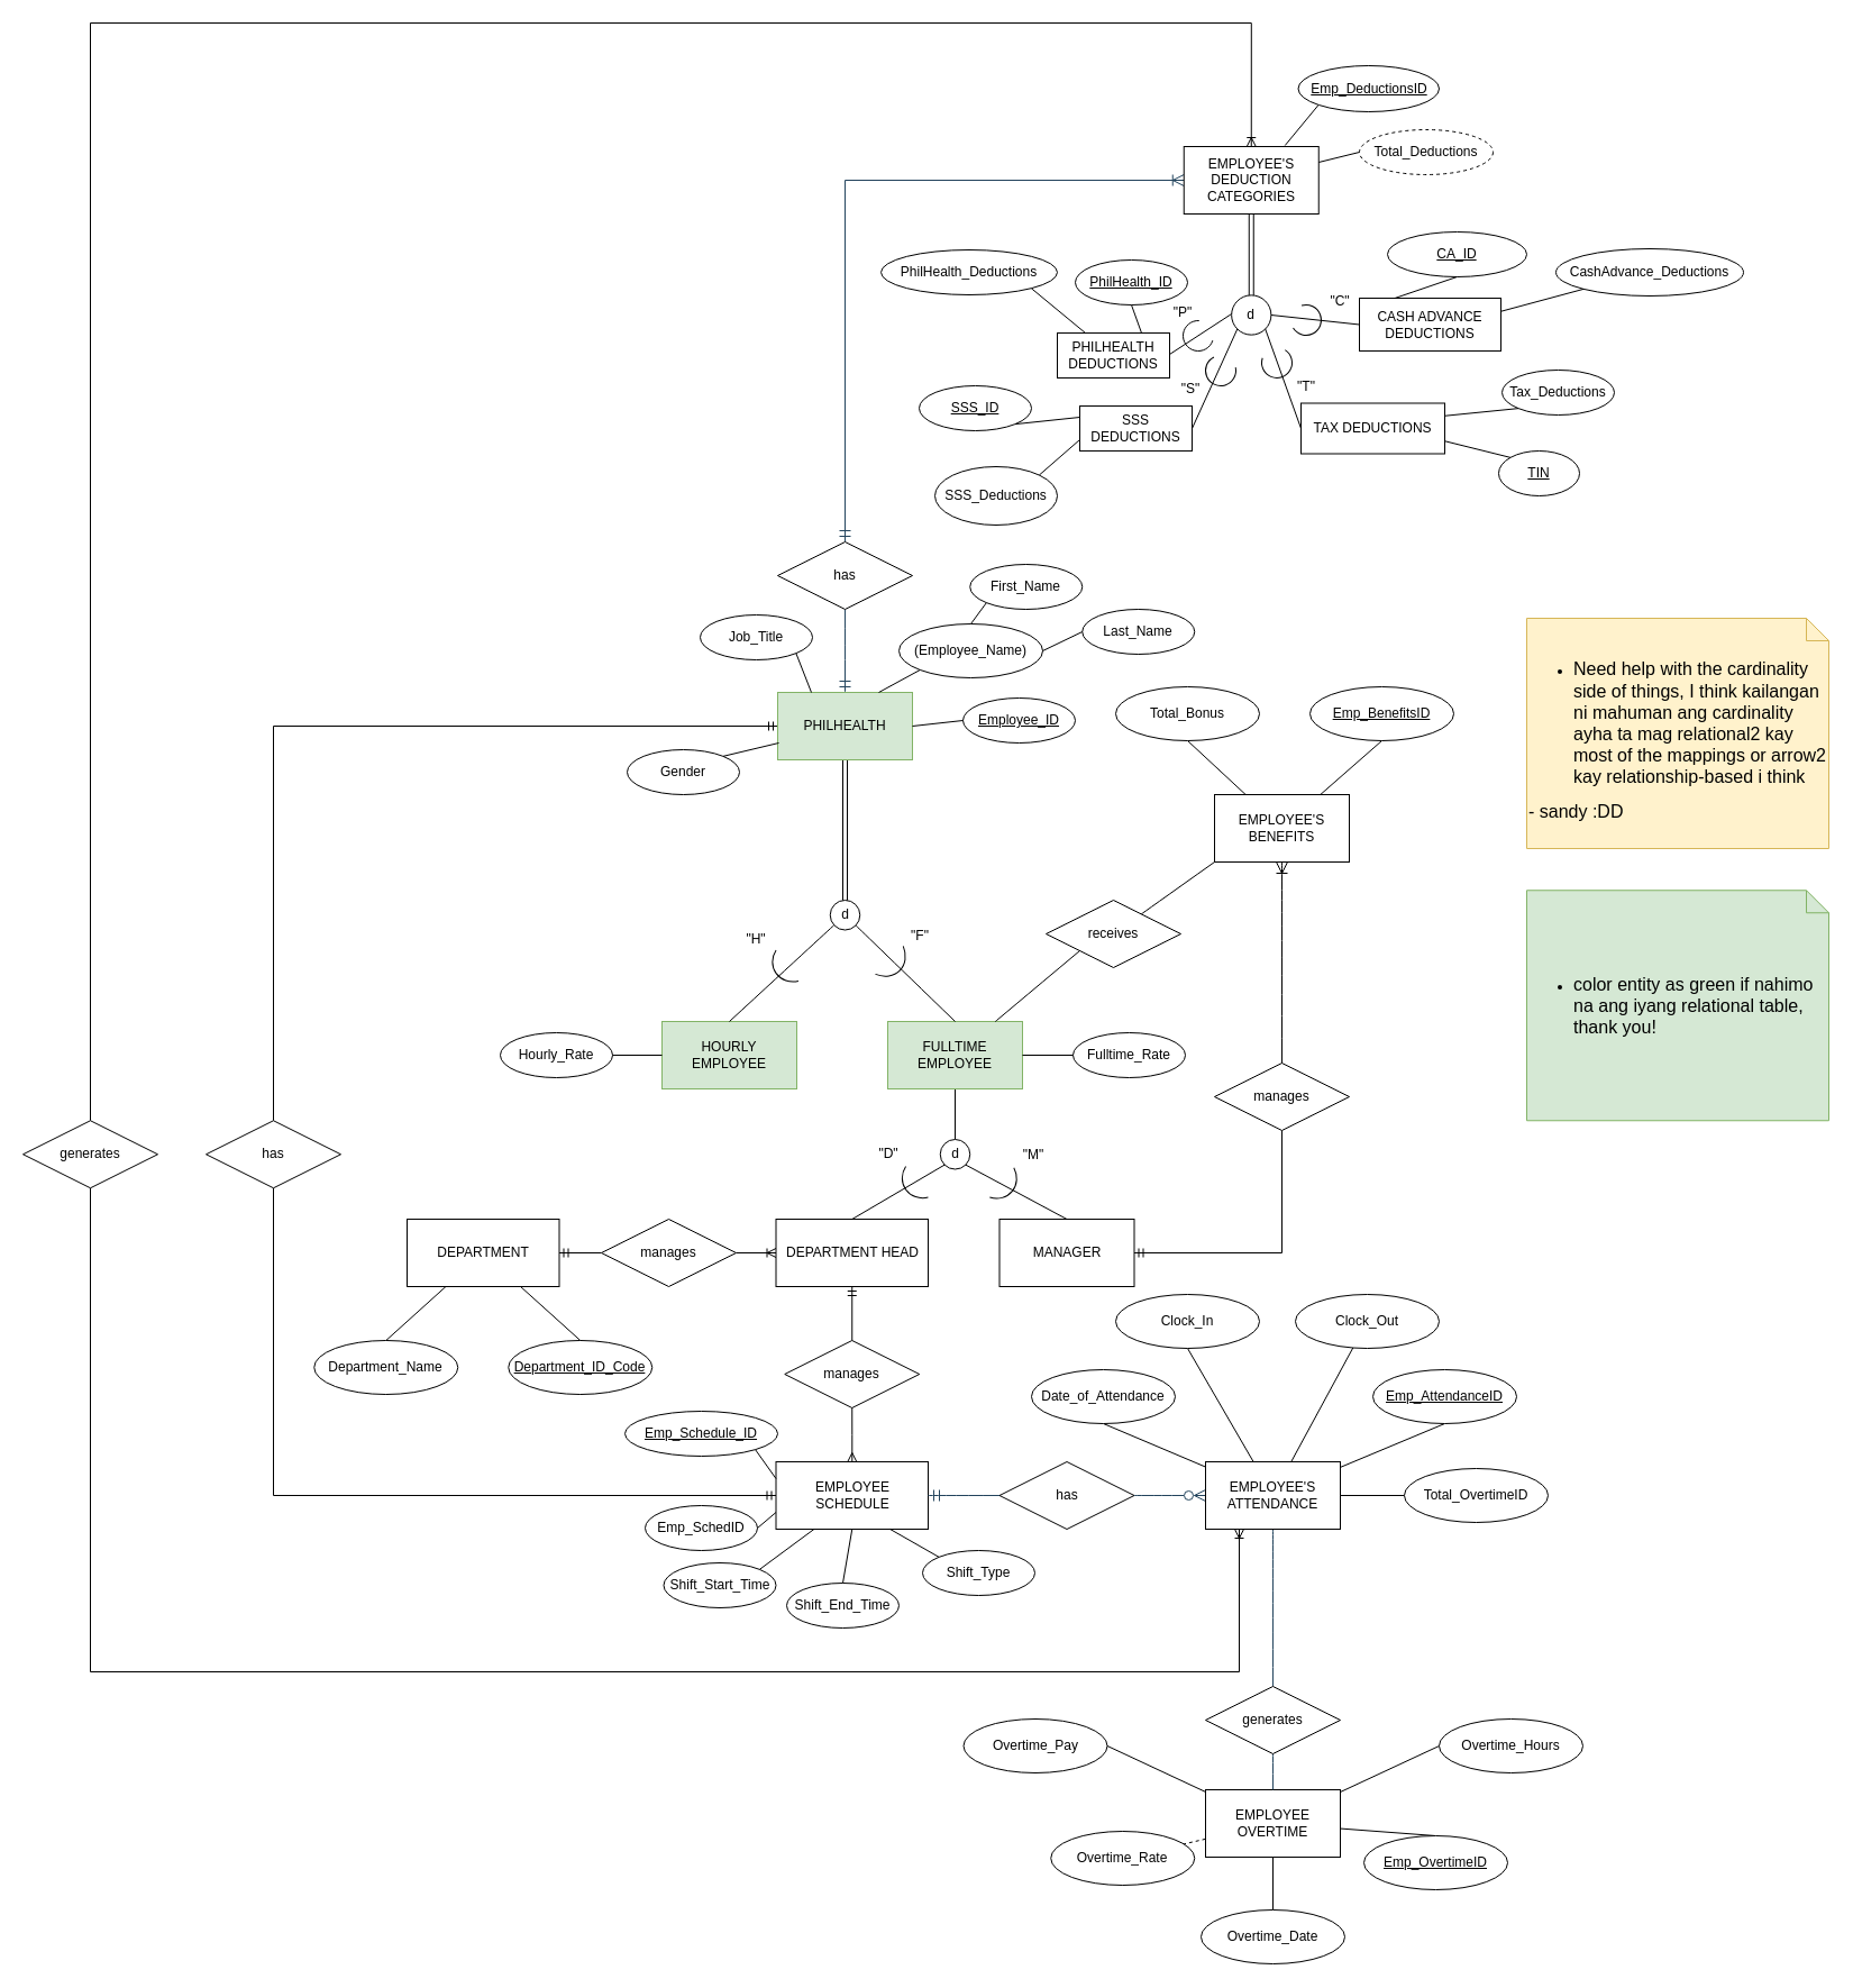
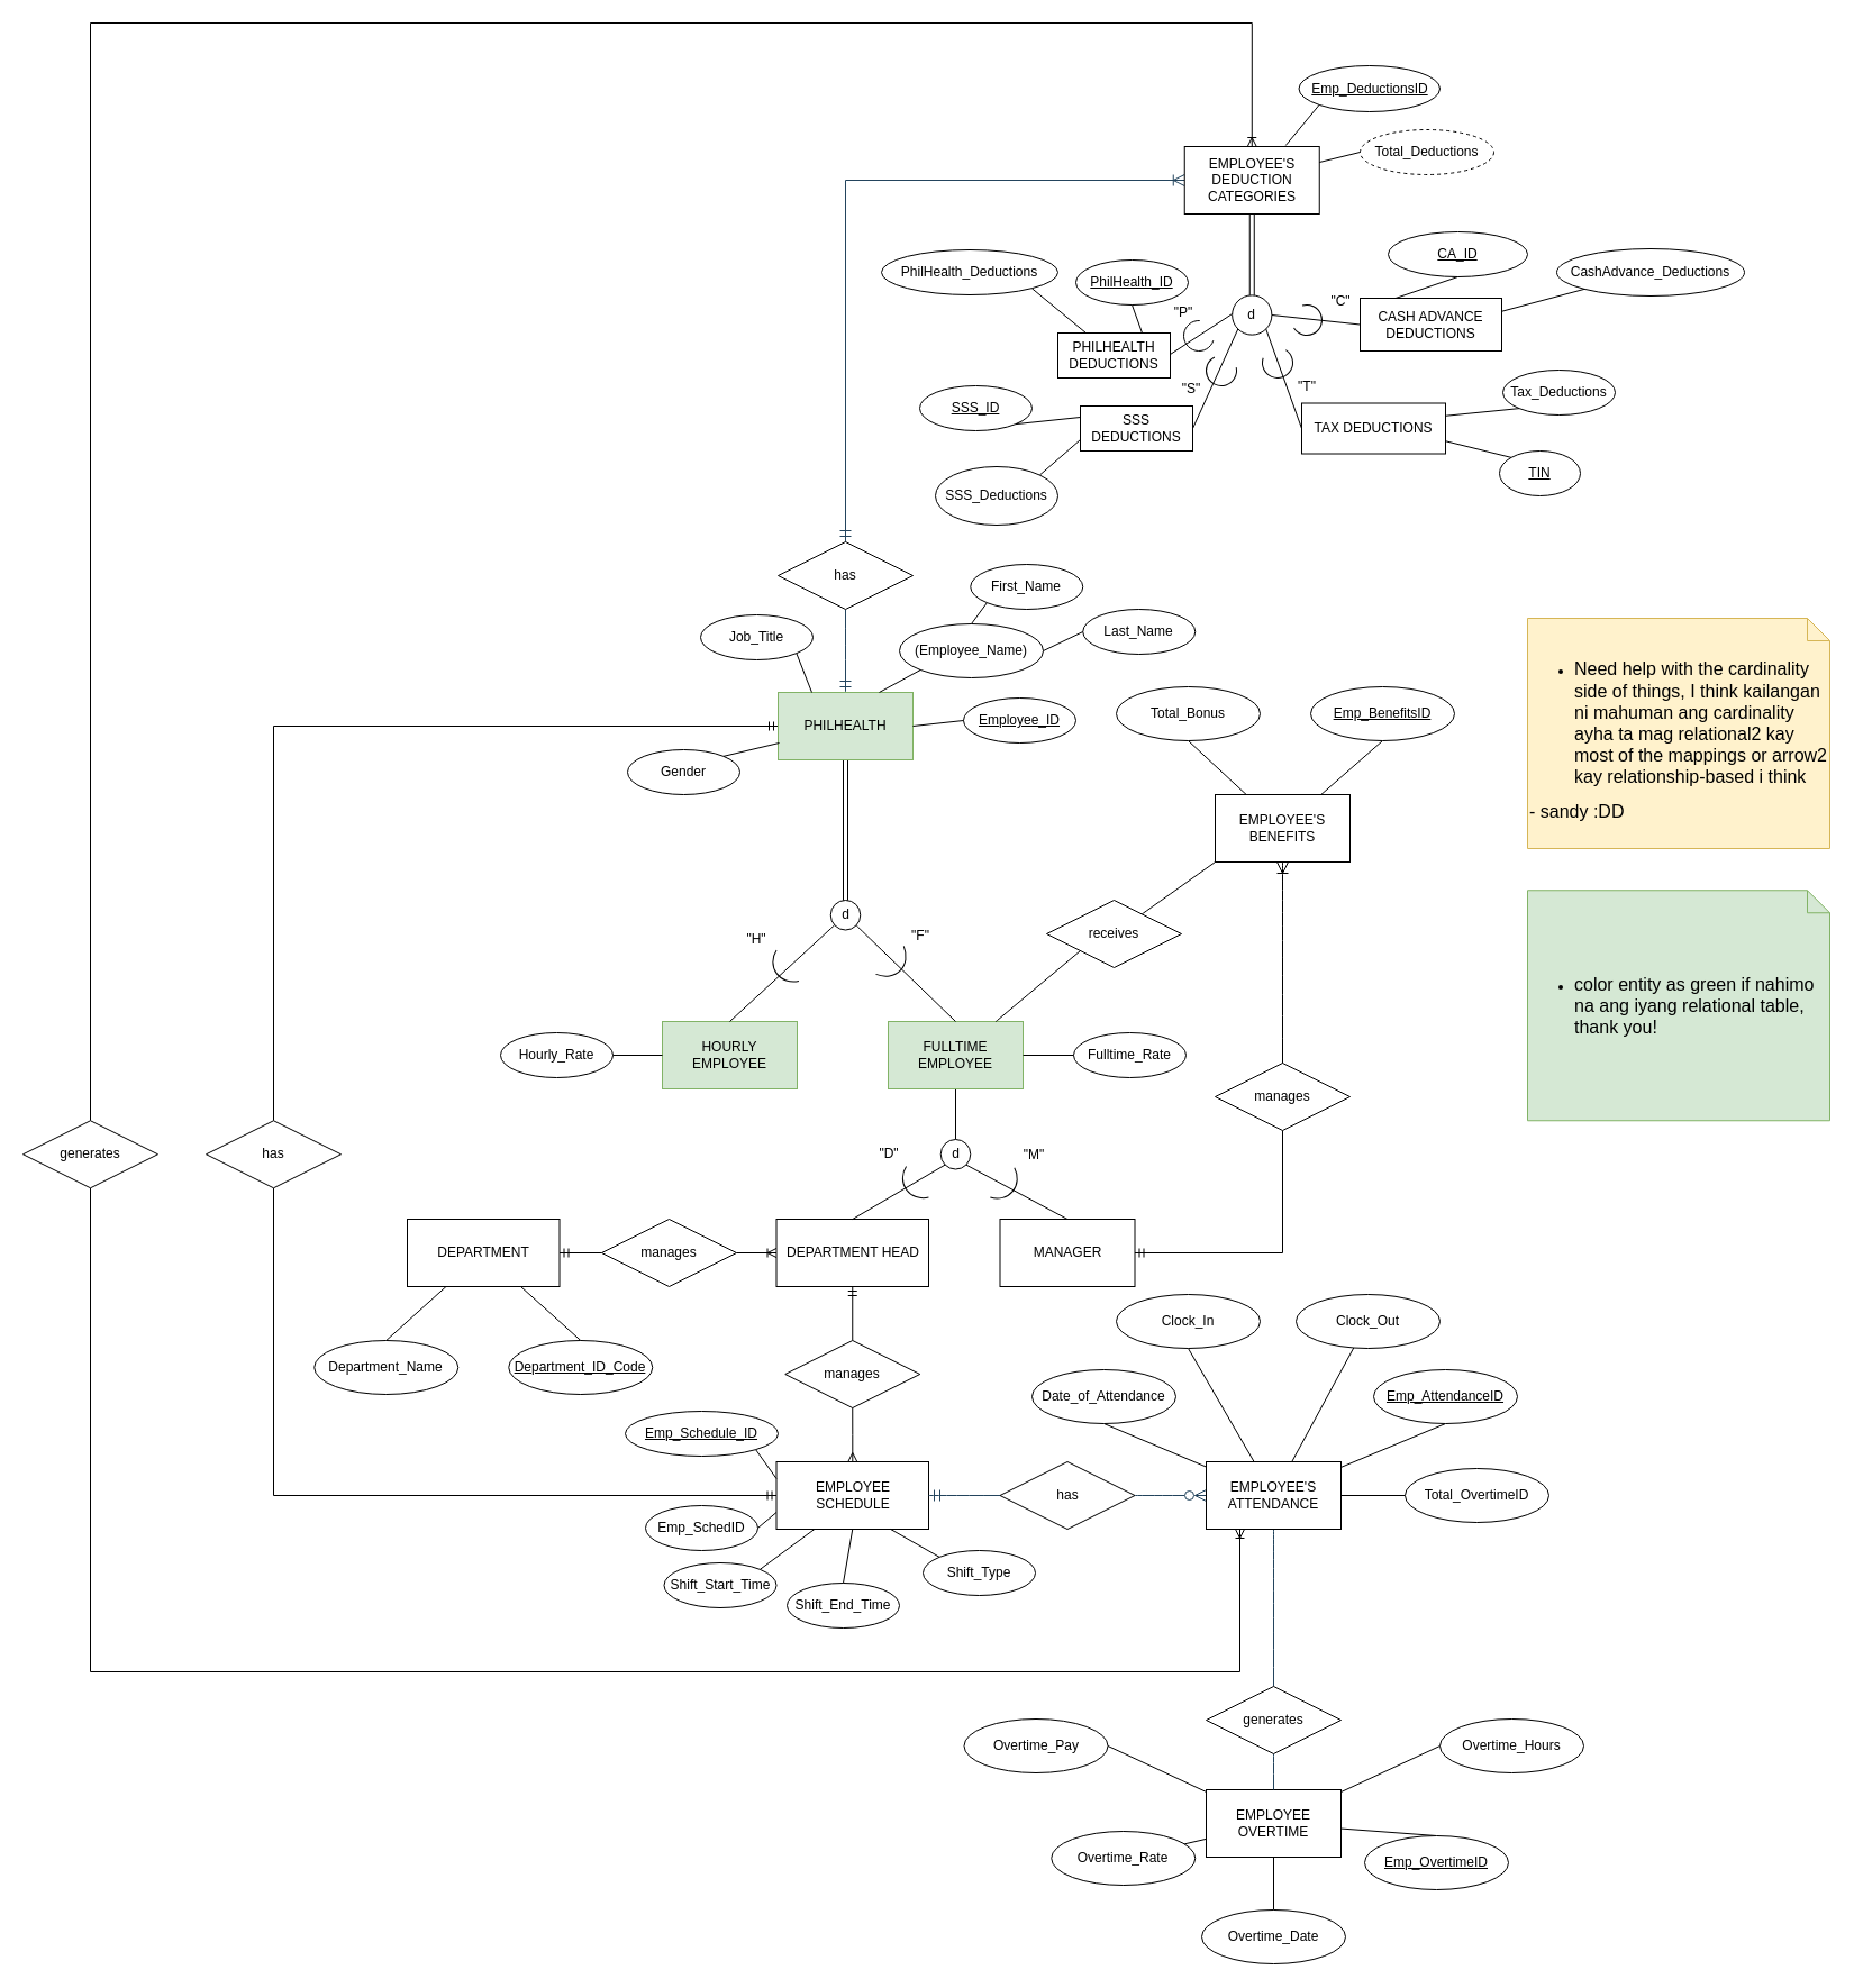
- <mxCell id="44" style="rounded=0;orthogonalLoop=1;jettySize=auto;html=1;endArrow=none;endFill=0;dashed=1;" parent="1" source="48" target="85" edge="1"><mxGeometry relative="1" as="geometry" /></mxCell>
+ <mxCell id="44" style="rounded=0;orthogonalLoop=1;jettySize=auto;html=1;endArrow=none;endFill=0;" parent="1" source="48" target="85" edge="1"><mxGeometry relative="1" as="geometry" /></mxCell>
